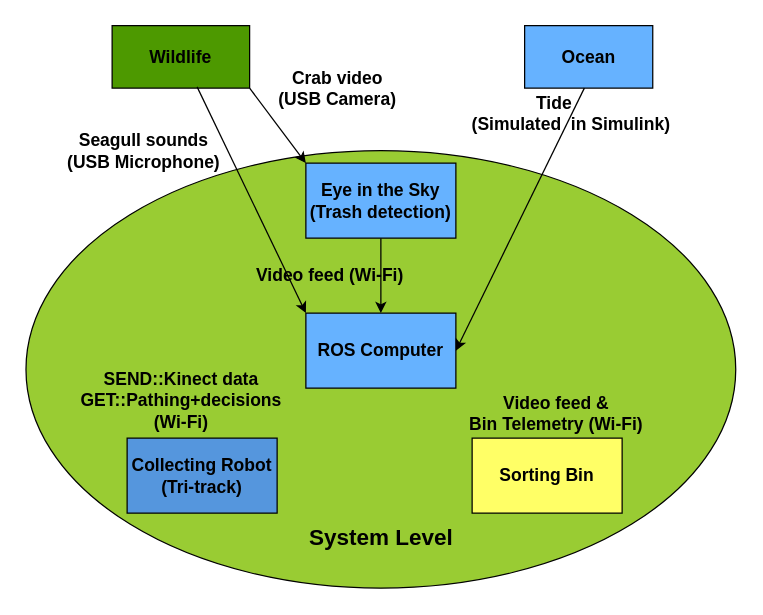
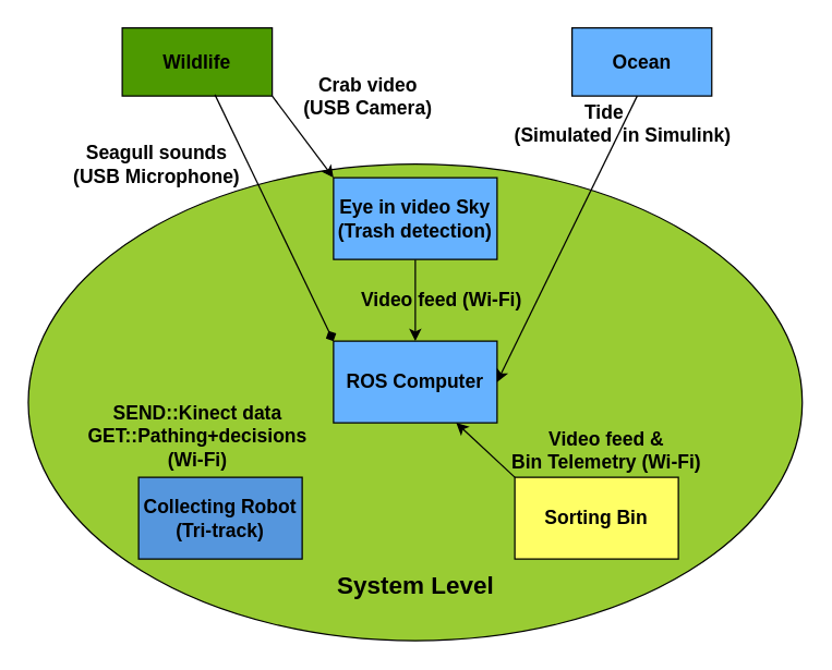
- <mxCell id="4" value="&lt;b&gt;&lt;font style=&quot;font-size: 14px&quot;&gt;Eye in the Sky&lt;br&gt;(Trash detection)&lt;/font&gt;&lt;/b&gt;" style="rounded=0;whiteSpace=wrap;html=1;fillColor=#66B2FF;" parent="1" vertex="1"><mxGeometry x="244" y="130" width="120" height="60" as="geometry" /></mxCell>
+ <mxCell id="4" value="&lt;b&gt;&lt;font style=&quot;font-size: 14px&quot;&gt;Eye in video Sky&lt;br&gt;(Trash detection)&lt;/font&gt;&lt;/b&gt;" style="rounded=0;whiteSpace=wrap;html=1;fillColor=#66B2FF;" parent="1" vertex="1"><mxGeometry x="244" y="130" width="120" height="60" as="geometry" /></mxCell>
- <mxCell id="10" value="&lt;b&gt;&lt;font style=&quot;font-size: 14px&quot;&gt;Video feed (Wi-Fi)&lt;/font&gt;&lt;/b&gt;" style="text;html=1;align=center;verticalAlign=middle;resizable=0;points=[];autosize=1;" parent="1" vertex="1"><mxGeometry x="197.5" y="210" width="130" height="20" as="geometry" /></mxCell>
+ <mxCell id="10" value="&lt;b&gt;&lt;font style=&quot;font-size: 14px&quot;&gt;Video feed (Wi-Fi)&lt;/font&gt;&lt;/b&gt;" style="text;html=1;align=center;verticalAlign=middle;resizable=0;points=[];autosize=1;" parent="1" vertex="1"><mxGeometry x="257.5" y="210" width="130" height="20" as="geometry" /></mxCell>
- <mxCell id="18" value="" style="endArrow=classic;html=1;fillColor=none;exitX=0.618;exitY=0.98;exitDx=0;exitDy=0;exitPerimeter=0;entryX=0;entryY=0;entryDx=0;entryDy=0;" edge="1" parent="1" source="7" target="9"><mxGeometry width="50" height="50" relative="1" as="geometry"><mxPoint x="163" y="100" as="sourcePoint" /><mxPoint x="214" y="150" as="targetPoint" /></mxGeometry></mxCell>
+ <mxCell id="18" value="" style="endArrow=diamond;html=1;fillColor=none;exitX=0.618;exitY=0.98;exitDx=0;exitDy=0;exitPerimeter=0;entryX=0;entryY=0;entryDx=0;entryDy=0;" edge="1" parent="1" source="7" target="9"><mxGeometry width="50" height="50" relative="1" as="geometry"><mxPoint x="163" y="100" as="sourcePoint" /><mxPoint x="214" y="150" as="targetPoint" /></mxGeometry></mxCell>
+ <mxCell id="20" value="" style="endArrow=classic;html=1;entryX=0.75;entryY=1;entryDx=0;entryDy=0;exitX=0;exitY=0;exitDx=0;exitDy=0;" edge="1" parent="1" source="6" target="9"><mxGeometry width="50" height="50" relative="1" as="geometry"><mxPoint x="294" y="380" as="sourcePoint" /><mxPoint x="344" y="330" as="targetPoint" /></mxGeometry></mxCell>
